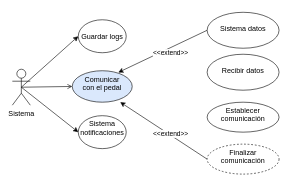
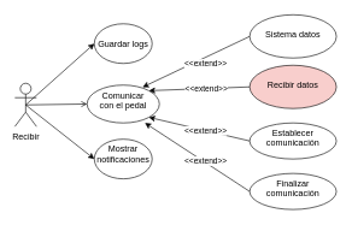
- <mxCell id="14" value="&lt;br&gt;Recibir datos" style="ellipse;whiteSpace=wrap;html=1;verticalAlign=top;" parent="1" vertex="1"><mxGeometry x="345" y="90" width="120" height="60" as="geometry" /></mxCell>
+ <mxCell id="14" value="&lt;br&gt;Recibir datos" style="ellipse;whiteSpace=wrap;html=1;verticalAlign=top;fillColor=#f8cecc;" parent="1" vertex="1"><mxGeometry x="345" y="90" width="120" height="60" as="geometry" /></mxCell>
+ <mxCell id="12" style="edgeStyle=none;html=1;exitX=0;exitY=0.5;exitDx=0;exitDy=0;entryX=1;entryY=0;entryDx=0;entryDy=0;" parent="1" source="14" target="7" edge="1"><mxGeometry relative="1" as="geometry" /></mxCell>
+ <mxCell id="13" value="&amp;lt;&amp;lt;extend&amp;gt;&amp;gt;" style="edgeLabel;html=1;align=center;verticalAlign=middle;resizable=0;points=[];" parent="12" vertex="1" connectable="0"><mxGeometry x="-0.08" relative="1" as="geometry"><mxPoint x="3" as="offset" /></mxGeometry></mxCell>
- <mxCell id="7" value="Comunicar &lt;br&gt;con el pedal" style="ellipse;whiteSpace=wrap;html=1;verticalAlign=top;fillColor=#dae8fc;" parent="1" vertex="1"><mxGeometry x="120" y="117.5" width="100" height="52.5" as="geometry" /></mxCell>
+ <mxCell id="7" value="Comunicar &lt;br&gt;con el pedal" style="ellipse;whiteSpace=wrap;html=1;verticalAlign=top;" parent="1" vertex="1"><mxGeometry x="120" y="117.5" width="100" height="52.5" as="geometry" /></mxCell>
+ <mxCell id="15" style="edgeStyle=none;html=1;exitX=0;exitY=0.5;exitDx=0;exitDy=0;entryX=1;entryY=1;entryDx=0;entryDy=0;" parent="1" source="17" target="7" edge="1"><mxGeometry relative="1" as="geometry" /></mxCell>
+ <mxCell id="16" value="&amp;lt;&amp;lt;extend&amp;gt;&amp;gt;" style="edgeLabel;html=1;align=center;verticalAlign=middle;resizable=0;points=[];" parent="15" vertex="1" connectable="0"><mxGeometry x="-0.094" relative="1" as="geometry"><mxPoint x="2" as="offset" /></mxGeometry></mxCell>
- <mxCell id="5" value="Sistema" style="shape=umlActor;verticalLabelPosition=bottom;verticalAlign=top;html=1;outlineConnect=0;" parent="1" vertex="1"><mxGeometry x="20" y="115" width="30" height="60" as="geometry" /></mxCell>
+ <mxCell id="5" value="Recibir" style="shape=umlActor;verticalLabelPosition=bottom;verticalAlign=top;html=1;outlineConnect=0;" parent="1" vertex="1"><mxGeometry x="20" y="115" width="30" height="60" as="geometry" /></mxCell>
- <mxCell id="8" value="Sistema notificaciones" style="ellipse;whiteSpace=wrap;html=1;verticalAlign=top;" parent="1" vertex="1"><mxGeometry x="130" y="192.5" width="80" height="55" as="geometry" /></mxCell>
+ <mxCell id="8" value="Mostrar notificaciones" style="ellipse;whiteSpace=wrap;html=1;verticalAlign=top;" parent="1" vertex="1"><mxGeometry x="130" y="192.5" width="80" height="55" as="geometry" /></mxCell>
- <mxCell id="20" value="Finalizar comunicación" style="ellipse;whiteSpace=wrap;html=1;verticalAlign=top;dashed=1;" parent="1" vertex="1"><mxGeometry x="345" y="240" width="120" height="50" as="geometry" /></mxCell>
+ <mxCell id="20" value="Finalizar comunicación" style="ellipse;whiteSpace=wrap;html=1;verticalAlign=top;" parent="1" vertex="1"><mxGeometry x="345" y="240" width="120" height="50" as="geometry" /></mxCell>
